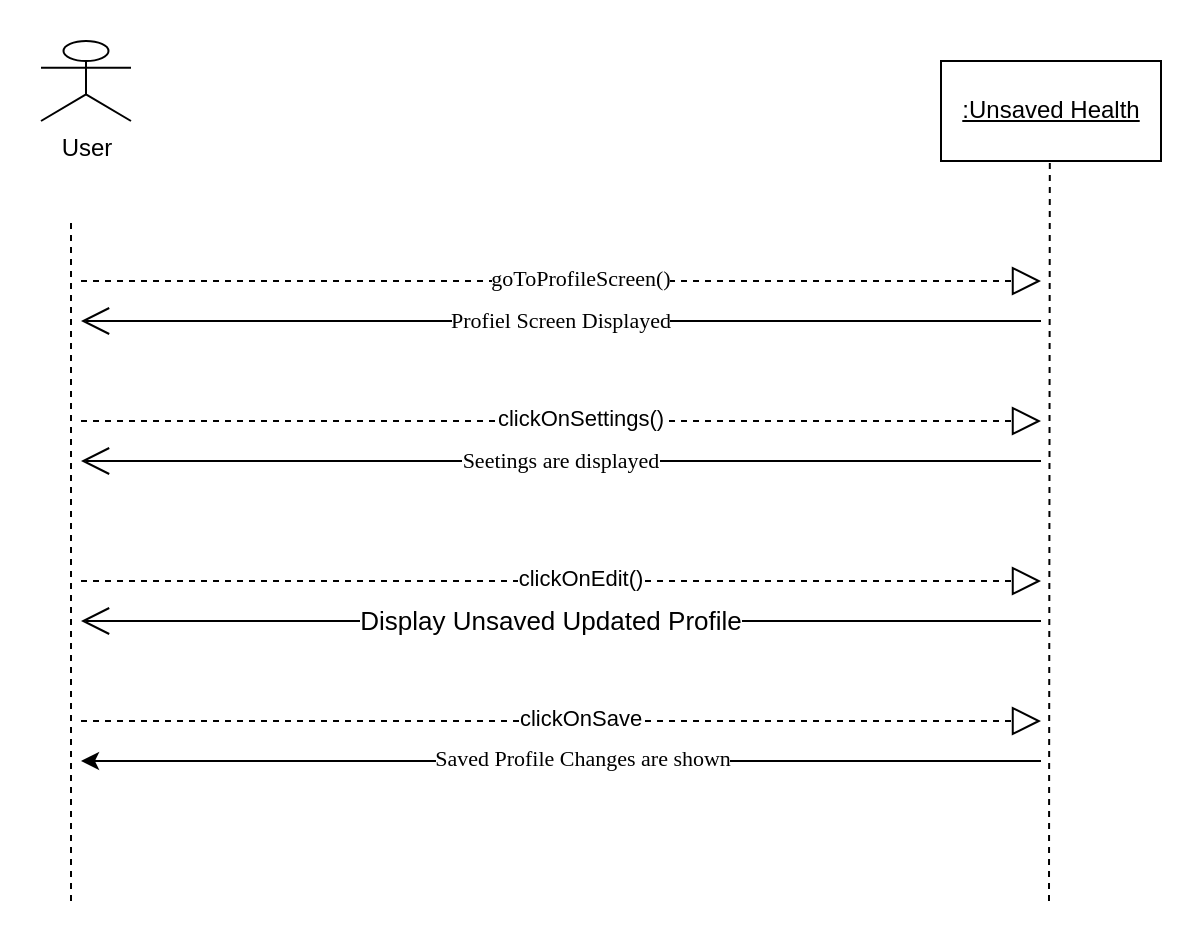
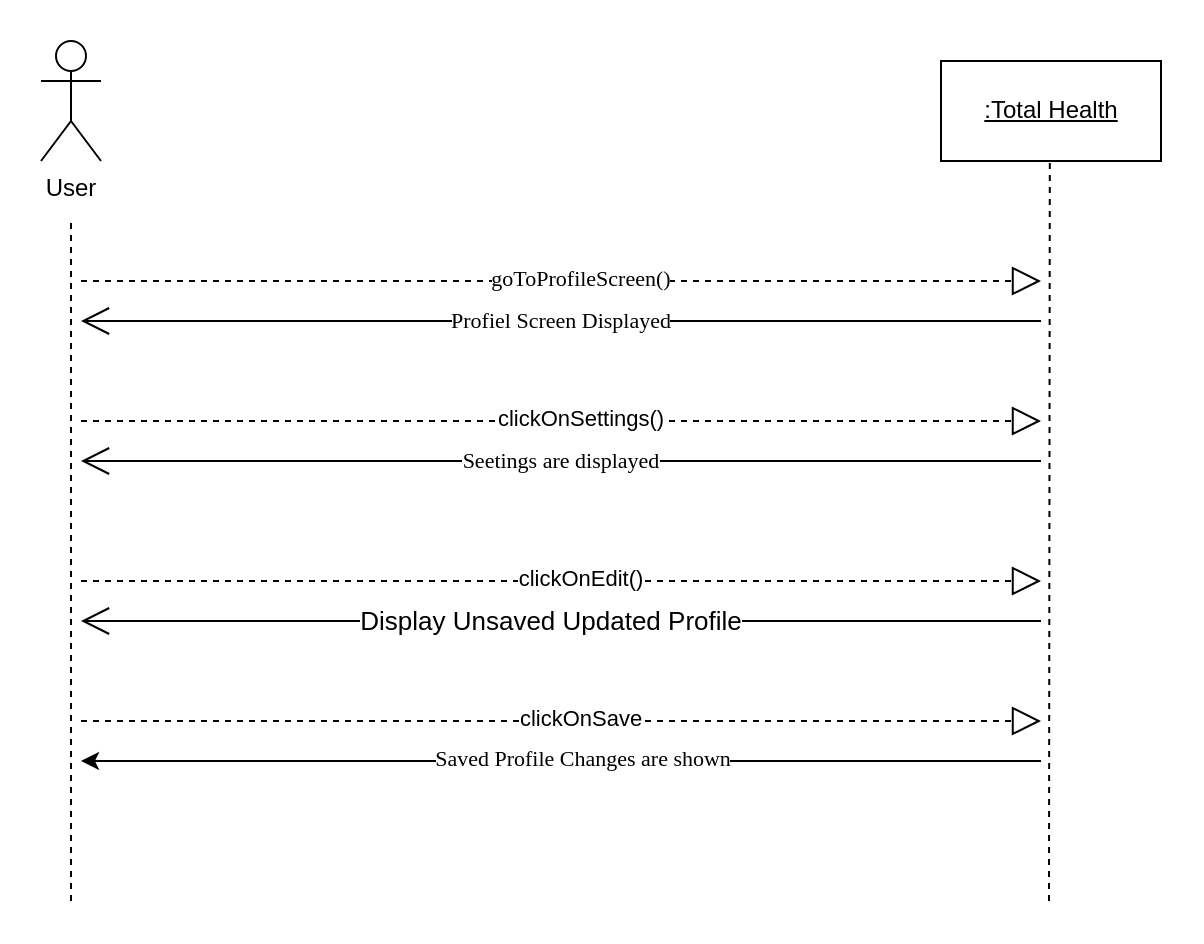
- <mxCell id="2" value="User" style="shape=umlActor;verticalLabelPosition=bottom;verticalAlign=top;html=1;" parent="1" vertex="1"><mxGeometry x="20" y="20" width="45" height="40" as="geometry" /></mxCell>
+ <mxCell id="2" value="User" style="shape=umlActor;verticalLabelPosition=bottom;verticalAlign=top;html=1;" parent="1" vertex="1"><mxGeometry x="20" y="20" width="30" height="60" as="geometry" /></mxCell>
- <mxCell id="3" value="&lt;u&gt;:Unsaved Health&lt;/u&gt;" style="html=1;" parent="1" vertex="1"><mxGeometry x="470" y="30" width="110" height="50" as="geometry" /></mxCell>
+ <mxCell id="3" value="&lt;u&gt;:Total Health&lt;/u&gt;" style="html=1;" parent="1" vertex="1"><mxGeometry x="470" y="30" width="110" height="50" as="geometry" /></mxCell>
